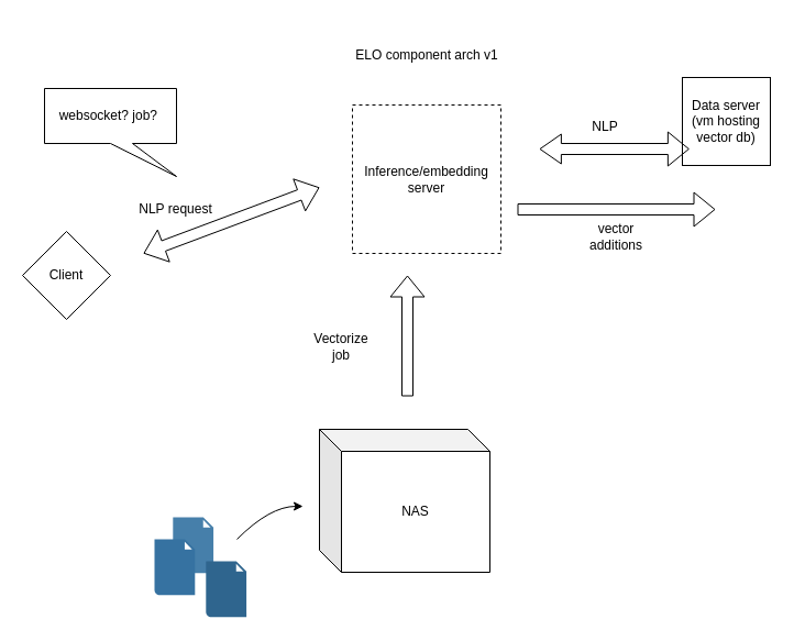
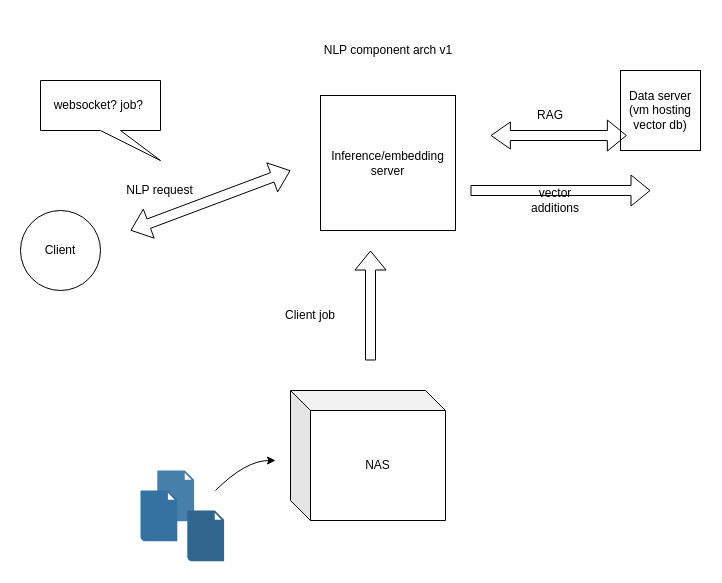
- <mxCell id="2" value="ELO component arch v1" style="text;html=1;align=center;verticalAlign=middle;whiteSpace=wrap;rounded=0;" vertex="1" parent="1"><mxGeometry x="297.5" y="20" width="180" height="60" as="geometry" /></mxCell>
+ <mxCell id="2" value="NLP component arch v1" style="text;html=1;align=center;verticalAlign=middle;whiteSpace=wrap;rounded=0;" vertex="1" parent="1"><mxGeometry x="297.5" y="20" width="180" height="60" as="geometry" /></mxCell>
- <mxCell id="7" value="NLP" style="text;html=1;align=center;verticalAlign=middle;whiteSpace=wrap;rounded=0;" vertex="1" parent="1"><mxGeometry x="520" y="100" width="60" height="30" as="geometry" /></mxCell>
+ <mxCell id="7" value="RAG" style="text;html=1;align=center;verticalAlign=middle;whiteSpace=wrap;rounded=0;" vertex="1" parent="1"><mxGeometry x="520" y="100" width="60" height="30" as="geometry" /></mxCell>
- <mxCell id="4" value="Inference/embedding server" style="whiteSpace=wrap;html=1;aspect=fixed;dashed=1;" vertex="1" parent="1"><mxGeometry x="320" y="95" width="135" height="135" as="geometry" /></mxCell>
+ <mxCell id="4" value="Inference/embedding server" style="whiteSpace=wrap;html=1;aspect=fixed;" vertex="1" parent="1"><mxGeometry x="320" y="95" width="135" height="135" as="geometry" /></mxCell>
- <mxCell id="18" value="vector additions" style="text;html=1;align=center;verticalAlign=middle;whiteSpace=wrap;rounded=0;" vertex="1" parent="1"><mxGeometry x="530" y="200" width="60" height="30" as="geometry" /></mxCell>
+ <mxCell id="18" value="vector additions" style="text;html=1;align=center;verticalAlign=middle;whiteSpace=wrap;rounded=0;" vertex="1" parent="1"><mxGeometry x="525" y="185" width="60" height="30" as="geometry" /></mxCell>
- <mxCell id="3" value="Client" style="rhombus;whiteSpace=wrap;html=1;aspect=fixed;" vertex="1" parent="1"><mxGeometry x="20" y="210" width="80" height="80" as="geometry" /></mxCell>
+ <mxCell id="3" value="Client" style="ellipse;whiteSpace=wrap;html=1;aspect=fixed;" vertex="1" parent="1"><mxGeometry x="20" y="210" width="80" height="80" as="geometry" /></mxCell>
- <mxCell id="15" value="Vectorize job" style="text;html=1;align=center;verticalAlign=middle;whiteSpace=wrap;rounded=0;" vertex="1" parent="1"><mxGeometry x="280" y="300" width="60" height="30" as="geometry" /></mxCell>
+ <mxCell id="15" value="Client job" style="text;html=1;align=center;verticalAlign=middle;whiteSpace=wrap;rounded=0;" vertex="1" parent="1"><mxGeometry x="280" y="300" width="60" height="30" as="geometry" /></mxCell>
